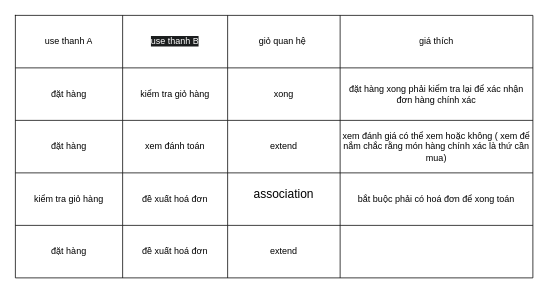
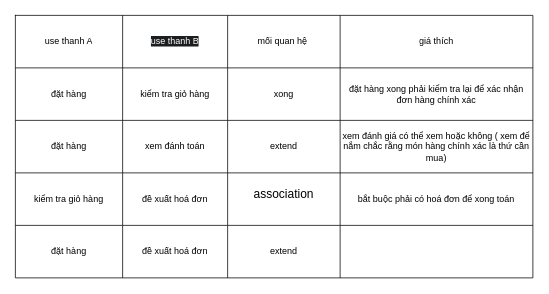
- <mxCell id="6" value="giỏ quan hệ&amp;nbsp;" style="shape=partialRectangle;html=1;whiteSpace=wrap;connectable=0;strokeColor=inherit;overflow=hidden;fillColor=none;top=0;left=0;bottom=0;right=0;pointerEvents=1;" parent="3" vertex="1"><mxGeometry x="283" width="150" height="70" as="geometry"><mxRectangle width="150" height="70" as="alternateBounds" /></mxGeometry></mxCell>
+ <mxCell id="6" value="mối quan hệ&amp;nbsp;" style="shape=partialRectangle;html=1;whiteSpace=wrap;connectable=0;strokeColor=inherit;overflow=hidden;fillColor=none;top=0;left=0;bottom=0;right=0;pointerEvents=1;" parent="3" vertex="1"><mxGeometry x="283" width="150" height="70" as="geometry"><mxRectangle width="150" height="70" as="alternateBounds" /></mxGeometry></mxCell>
